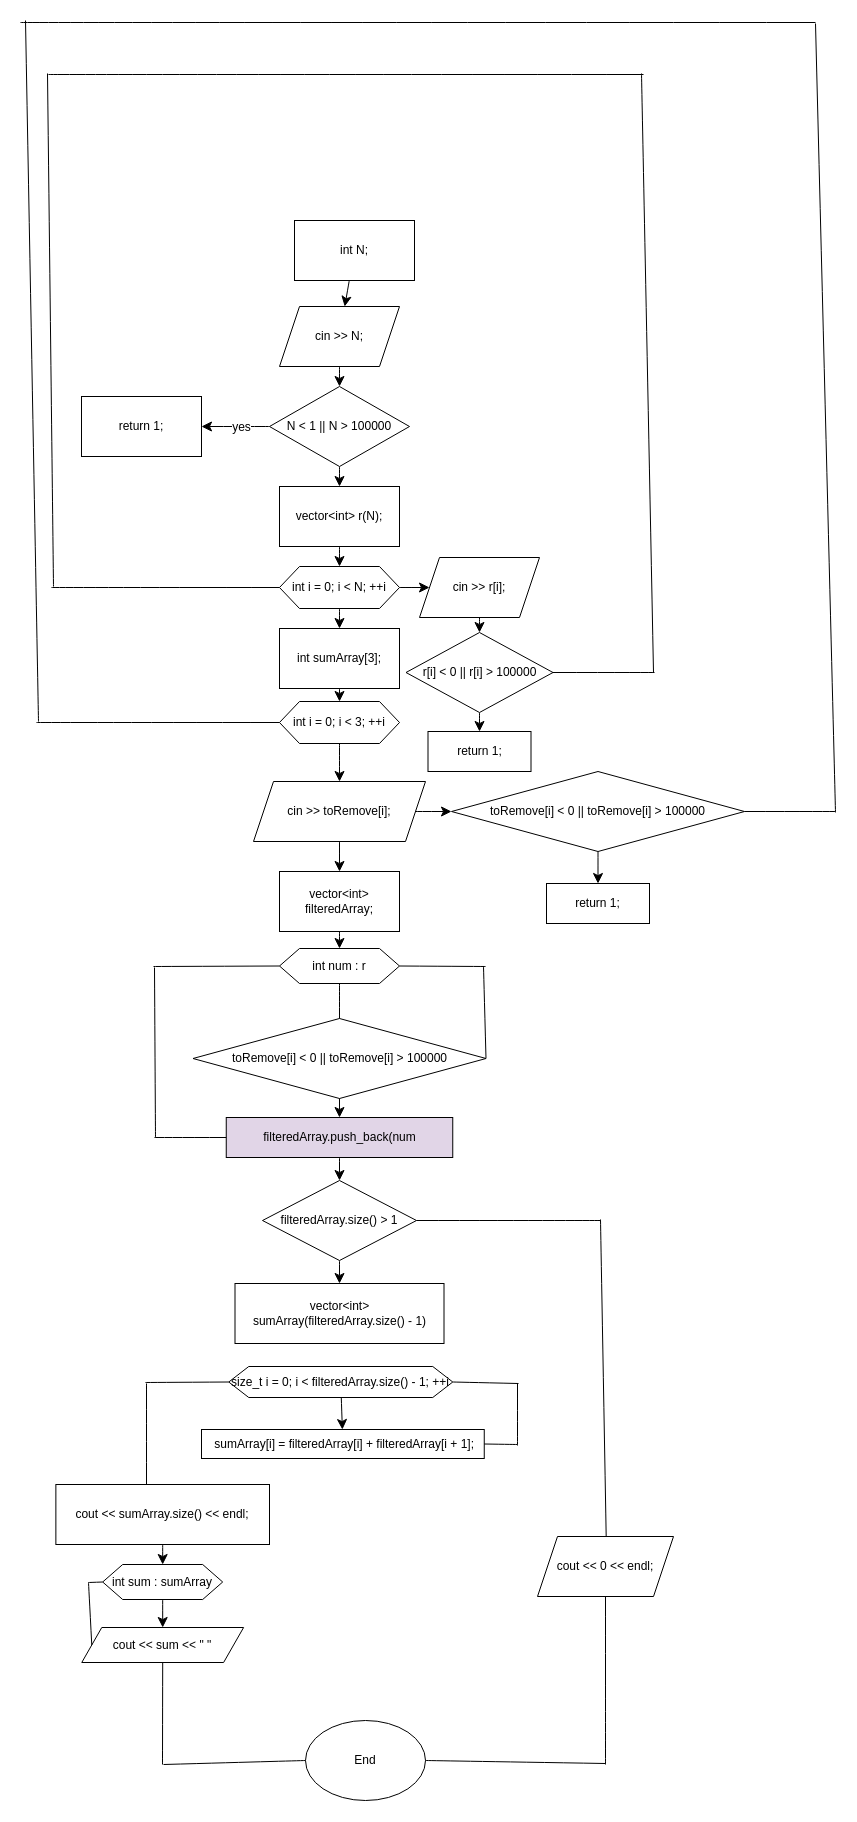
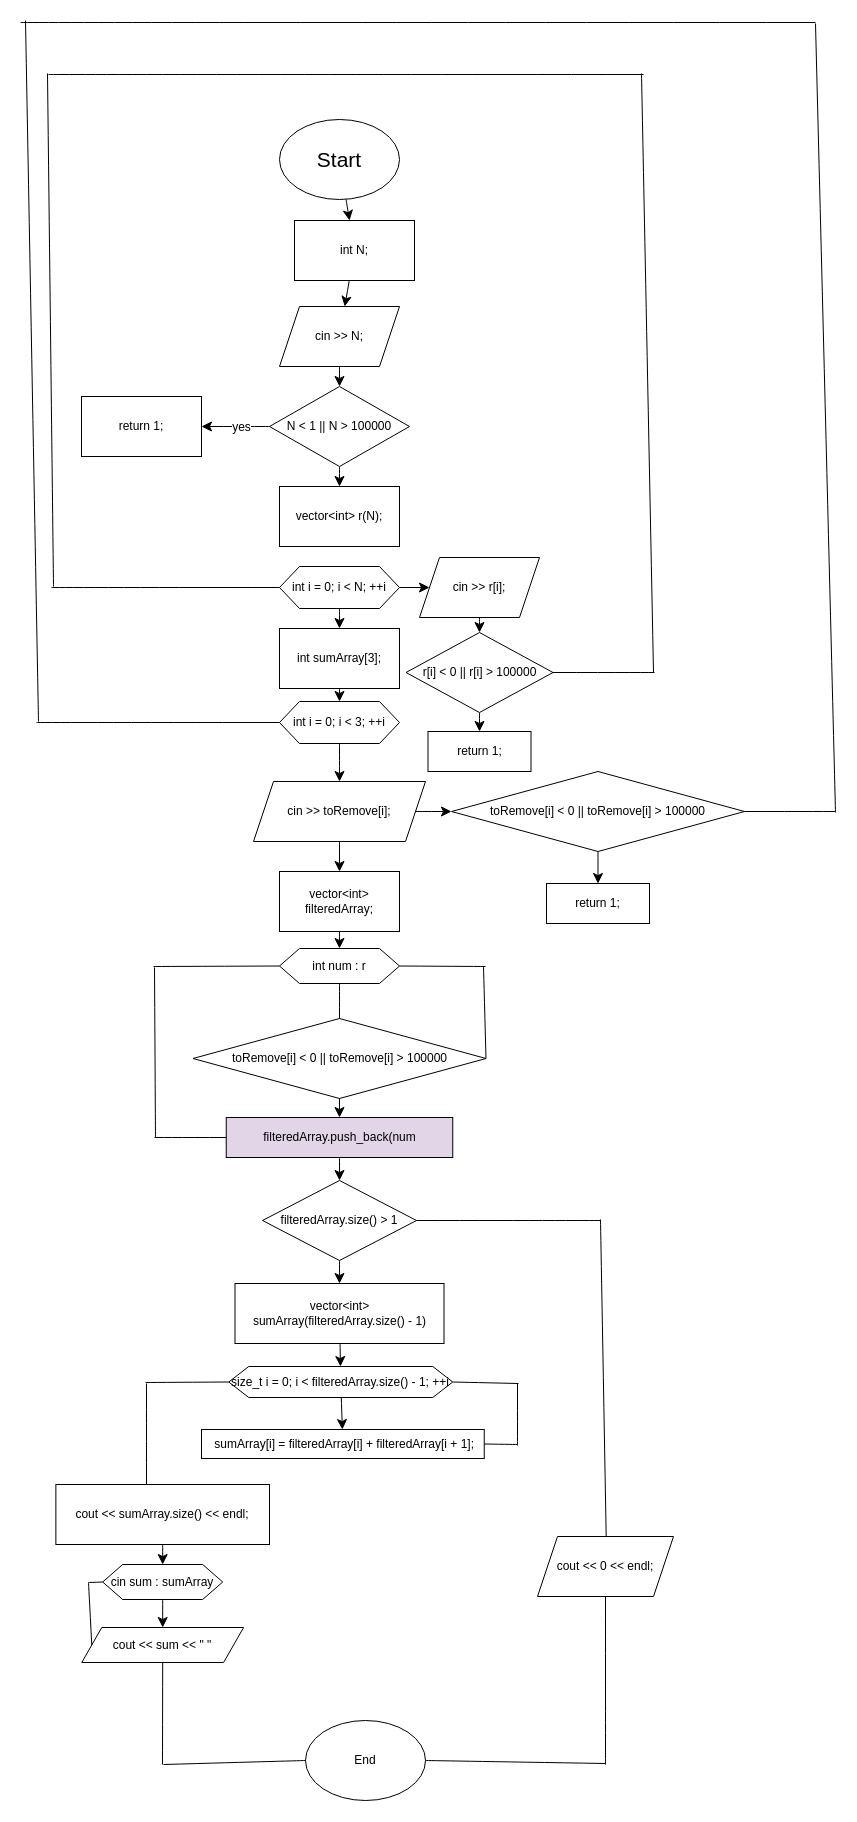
+ <mxCell id="3" value="&lt;font style=&quot;font-size: 21px;&quot;&gt;Start&lt;/font&gt;" style="ellipse;whiteSpace=wrap;html=1;" vertex="1" parent="1"><mxGeometry x="279" y="119" width="120" height="80" as="geometry" /></mxCell>
+ <mxCell id="2" value="" style="edgeStyle=none;curved=1;rounded=0;orthogonalLoop=1;jettySize=auto;html=1;fontSize=12;startSize=8;endSize=8;" edge="1" parent="1" source="3" target="5"><mxGeometry relative="1" as="geometry" /></mxCell>
- <mxCell id="13" value="" style="edgeStyle=none;curved=1;rounded=0;orthogonalLoop=1;jettySize=auto;html=1;fontSize=12;startSize=8;endSize=8;" edge="1" parent="1" source="14" target="17"><mxGeometry relative="1" as="geometry" /></mxCell>
+ <mxCell id="58" value="" style="edgeStyle=none;curved=1;rounded=0;orthogonalLoop=1;jettySize=auto;html=1;fontSize=12;startSize=8;endSize=8;" edge="1" parent="1" source="59" target="61"><mxGeometry relative="1" as="geometry" /></mxCell>
- <mxCell id="74" value="int sum : sumArray" style="shape=hexagon;perimeter=hexagonPerimeter2;whiteSpace=wrap;html=1;fixedSize=1;rounded=0;" vertex="1" parent="1"><mxGeometry x="102.18" y="1564" width="120" height="35" as="geometry" /></mxCell>
+ <mxCell id="74" value="cin sum : sumArray" style="shape=hexagon;perimeter=hexagonPerimeter2;whiteSpace=wrap;html=1;fixedSize=1;rounded=0;" vertex="1" parent="1"><mxGeometry x="102.18" y="1564" width="120" height="35" as="geometry" /></mxCell>
